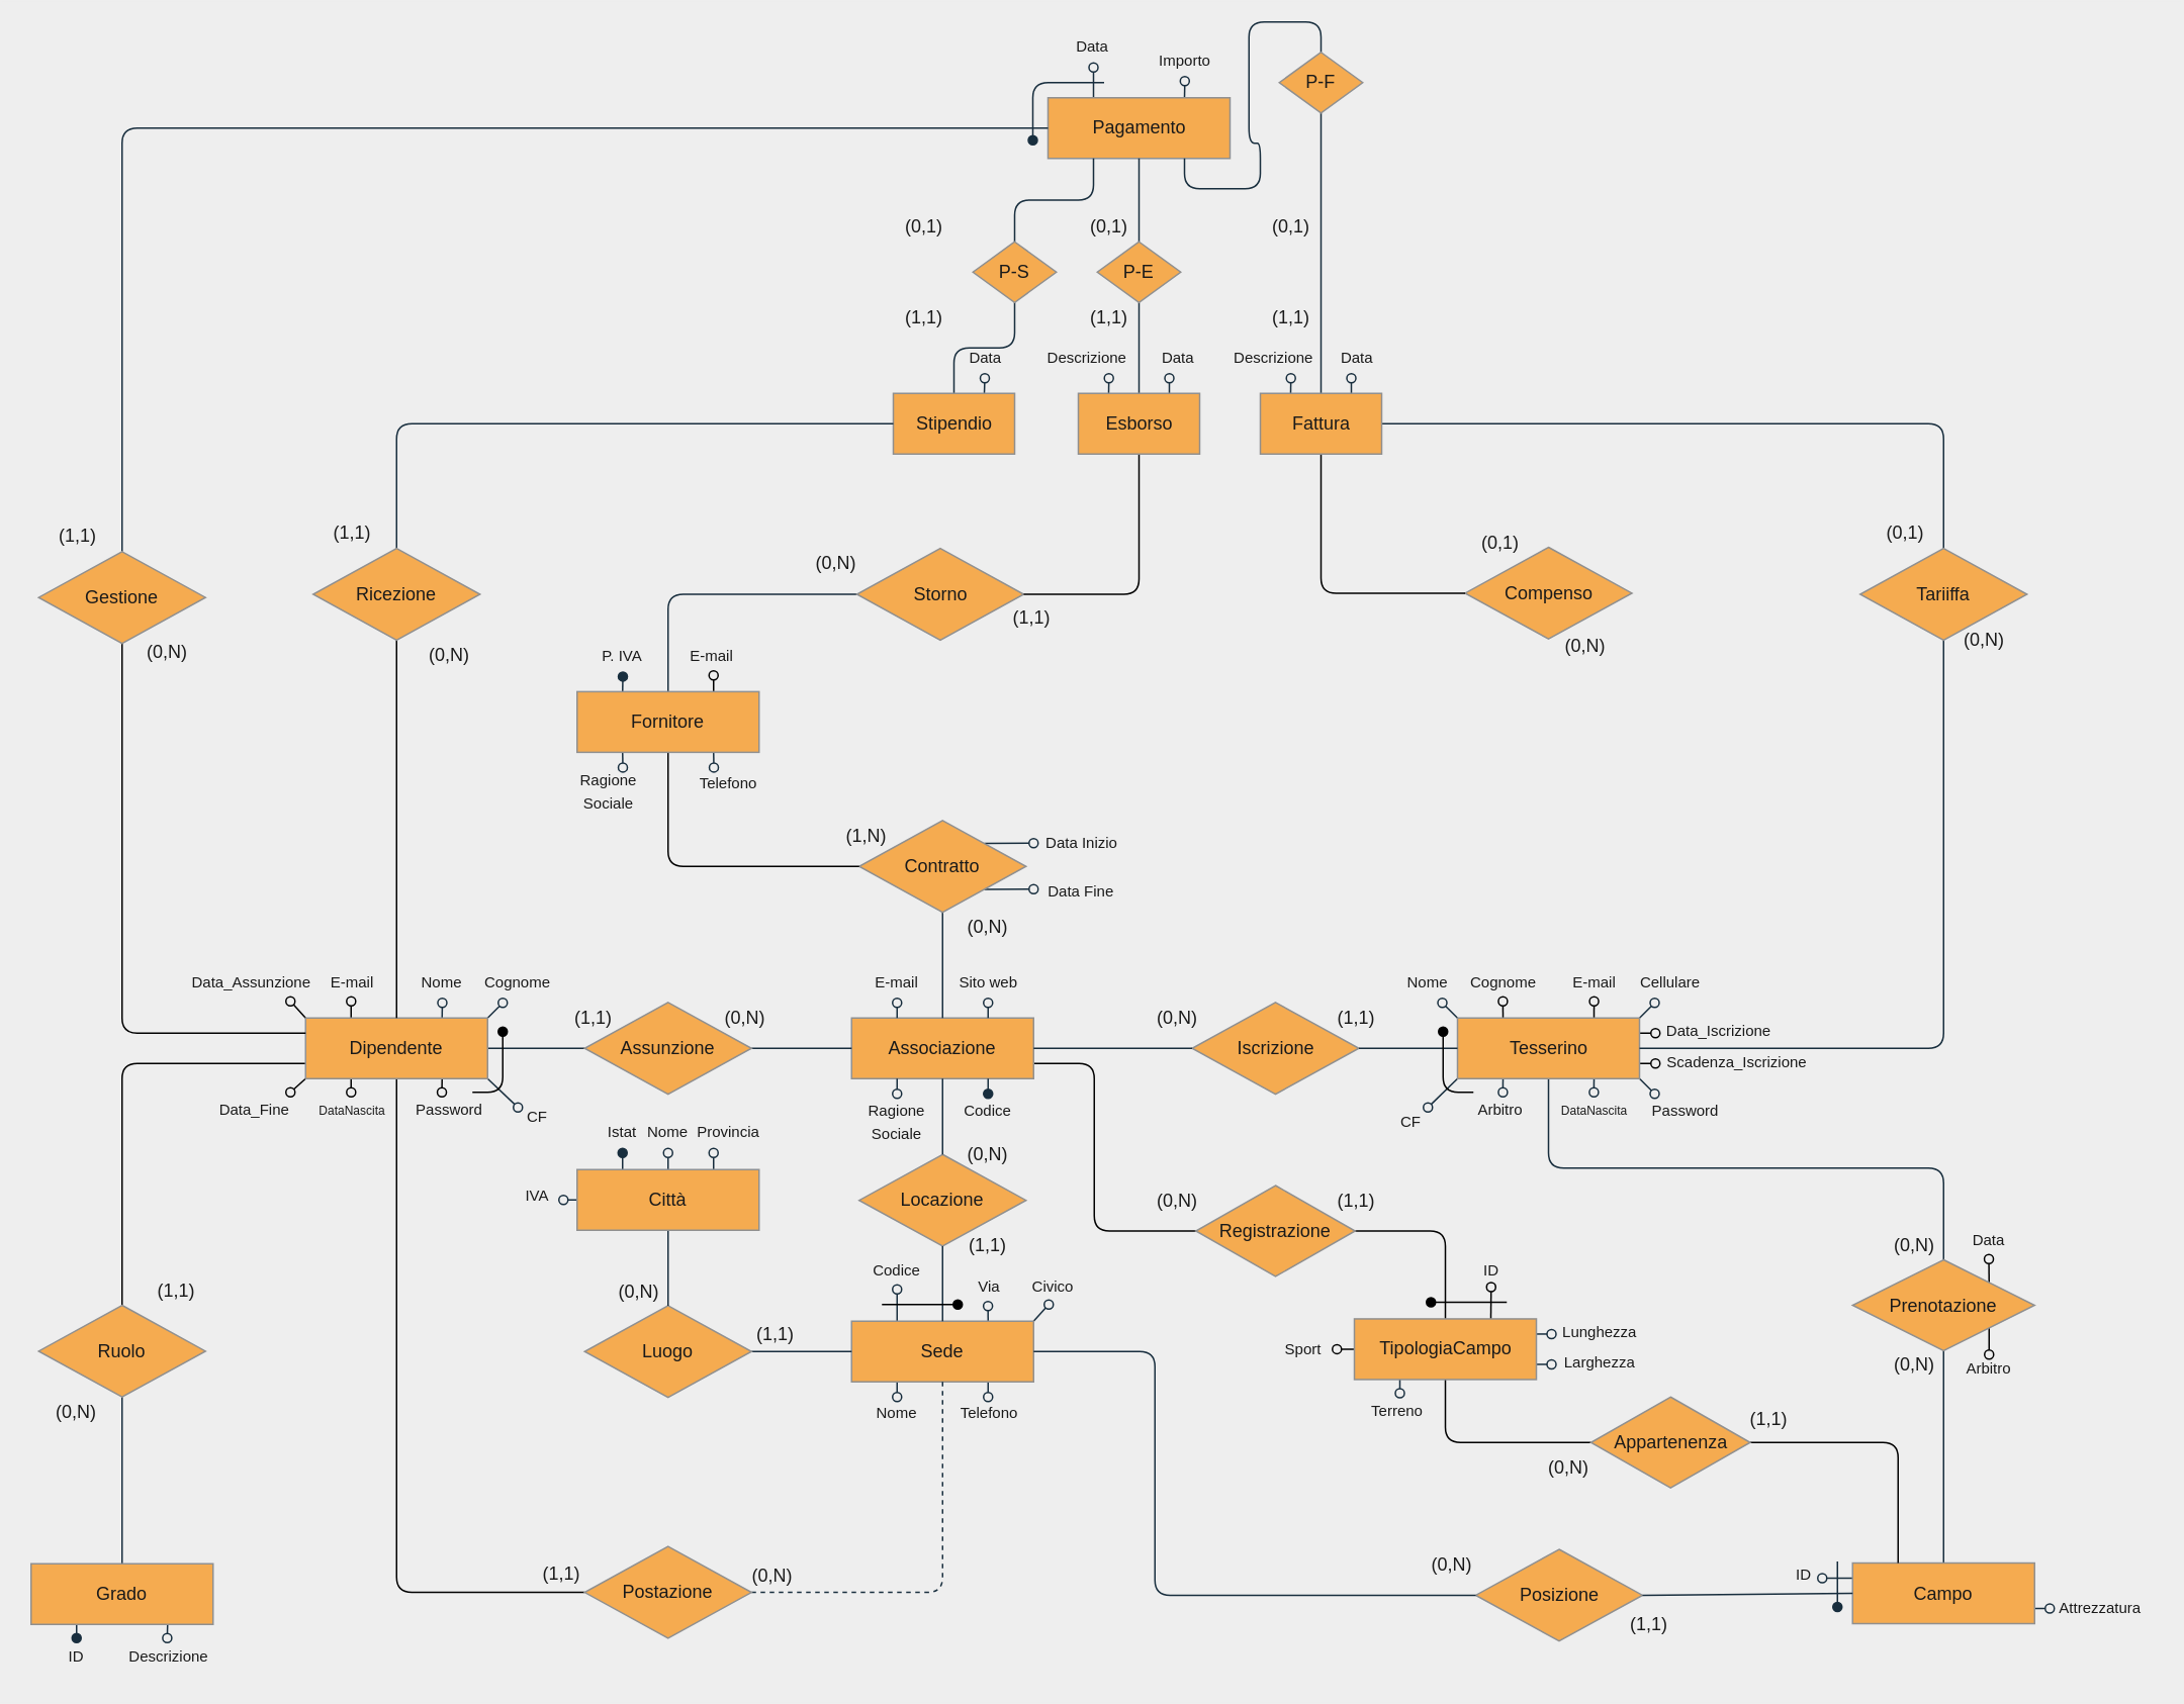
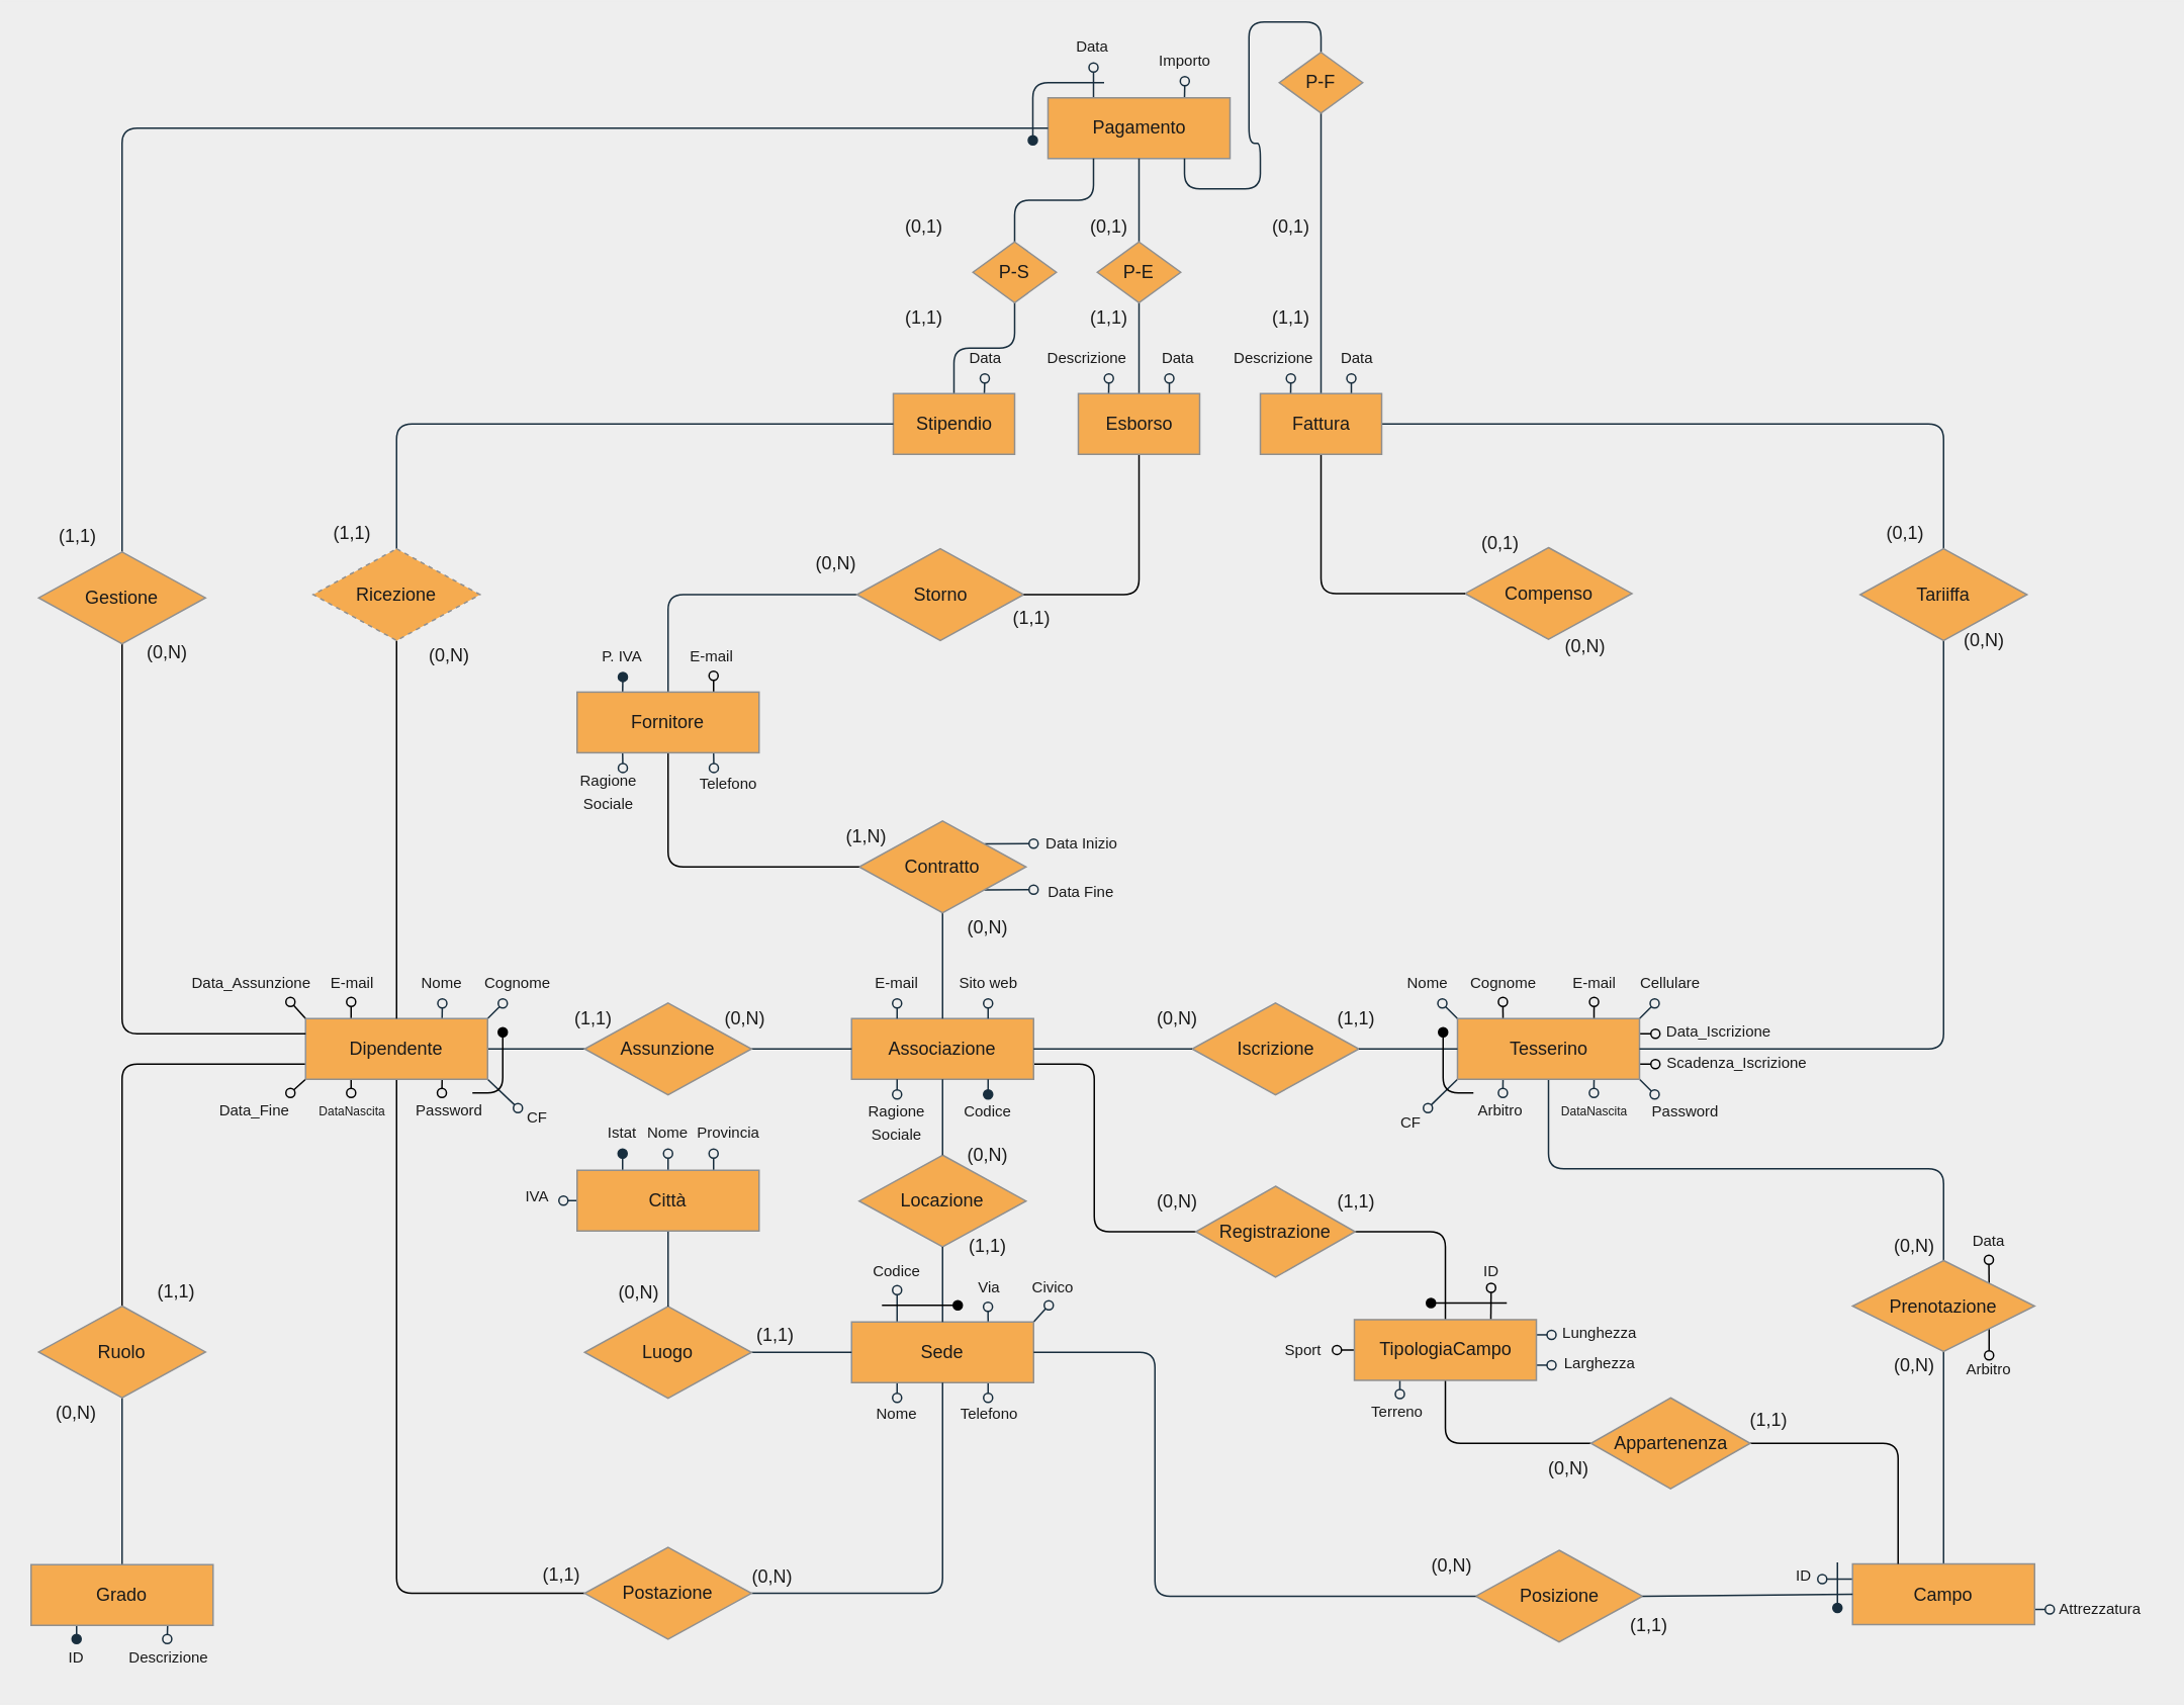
- <mxCell id="179" value="Ricezione" style="rhombus;whiteSpace=wrap;html=1;fillColor=#F5AB50;strokeColor=#909090;fontColor=#1A1A1A;" parent="1" vertex="1"><mxGeometry x="206" y="361.25" width="110" height="60.5" as="geometry" /></mxCell>
+ <mxCell id="179" value="Ricezione" style="rhombus;whiteSpace=wrap;html=1;fillColor=#F5AB50;strokeColor=#909090;fontColor=#1A1A1A;dashed=1;" parent="1" vertex="1"><mxGeometry x="206" y="361.25" width="110" height="60.5" as="geometry" /></mxCell>
- <mxCell id="70" style="edgeStyle=orthogonalEdgeStyle;orthogonalLoop=1;jettySize=auto;html=1;exitX=1;exitY=0.5;exitDx=0;exitDy=0;entryX=0.5;entryY=1;entryDx=0;entryDy=0;startArrow=none;startFill=0;endArrow=none;endFill=0;strokeColor=#182E3E;fontColor=#1A1A1A;labelBackgroundColor=#EEEEEE;dashed=1;" parent="1" source="71" target="21" edge="1"><mxGeometry relative="1" as="geometry" /></mxCell>
+ <mxCell id="70" style="edgeStyle=orthogonalEdgeStyle;orthogonalLoop=1;jettySize=auto;html=1;exitX=1;exitY=0.5;exitDx=0;exitDy=0;entryX=0.5;entryY=1;entryDx=0;entryDy=0;startArrow=none;startFill=0;endArrow=none;endFill=0;strokeColor=#182E3E;fontColor=#1A1A1A;labelBackgroundColor=#EEEEEE;" parent="1" source="71" target="21" edge="1"><mxGeometry relative="1" as="geometry" /></mxCell>
